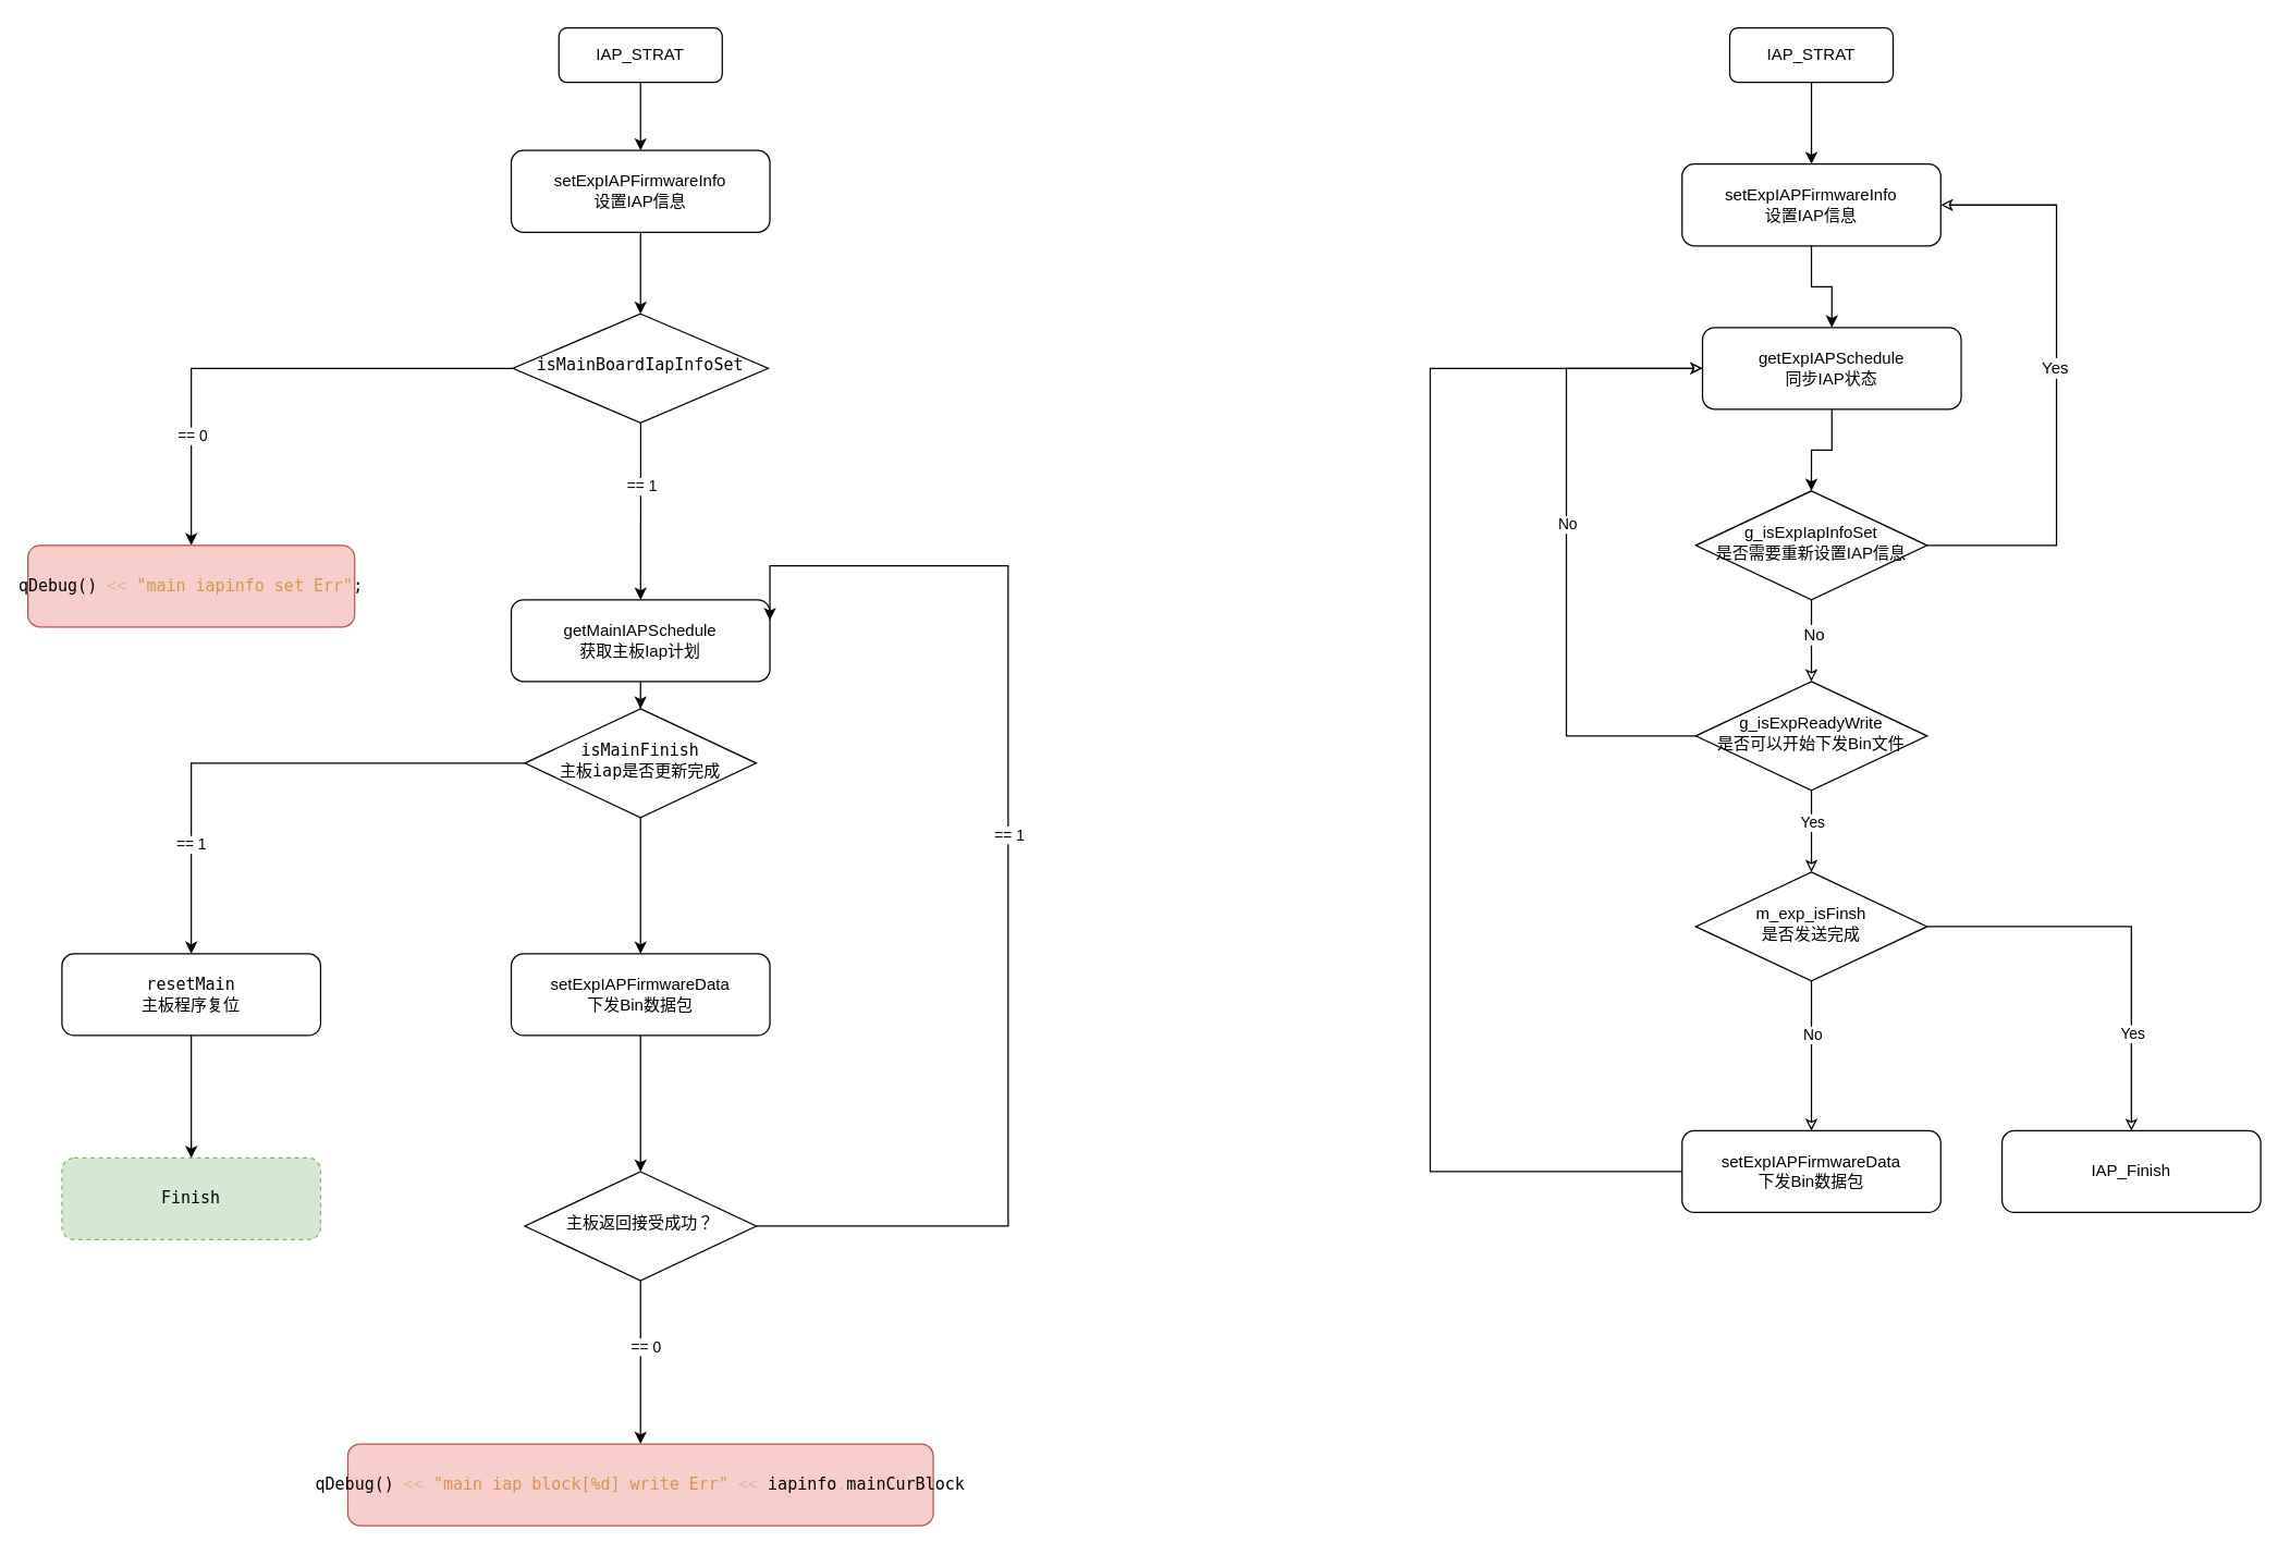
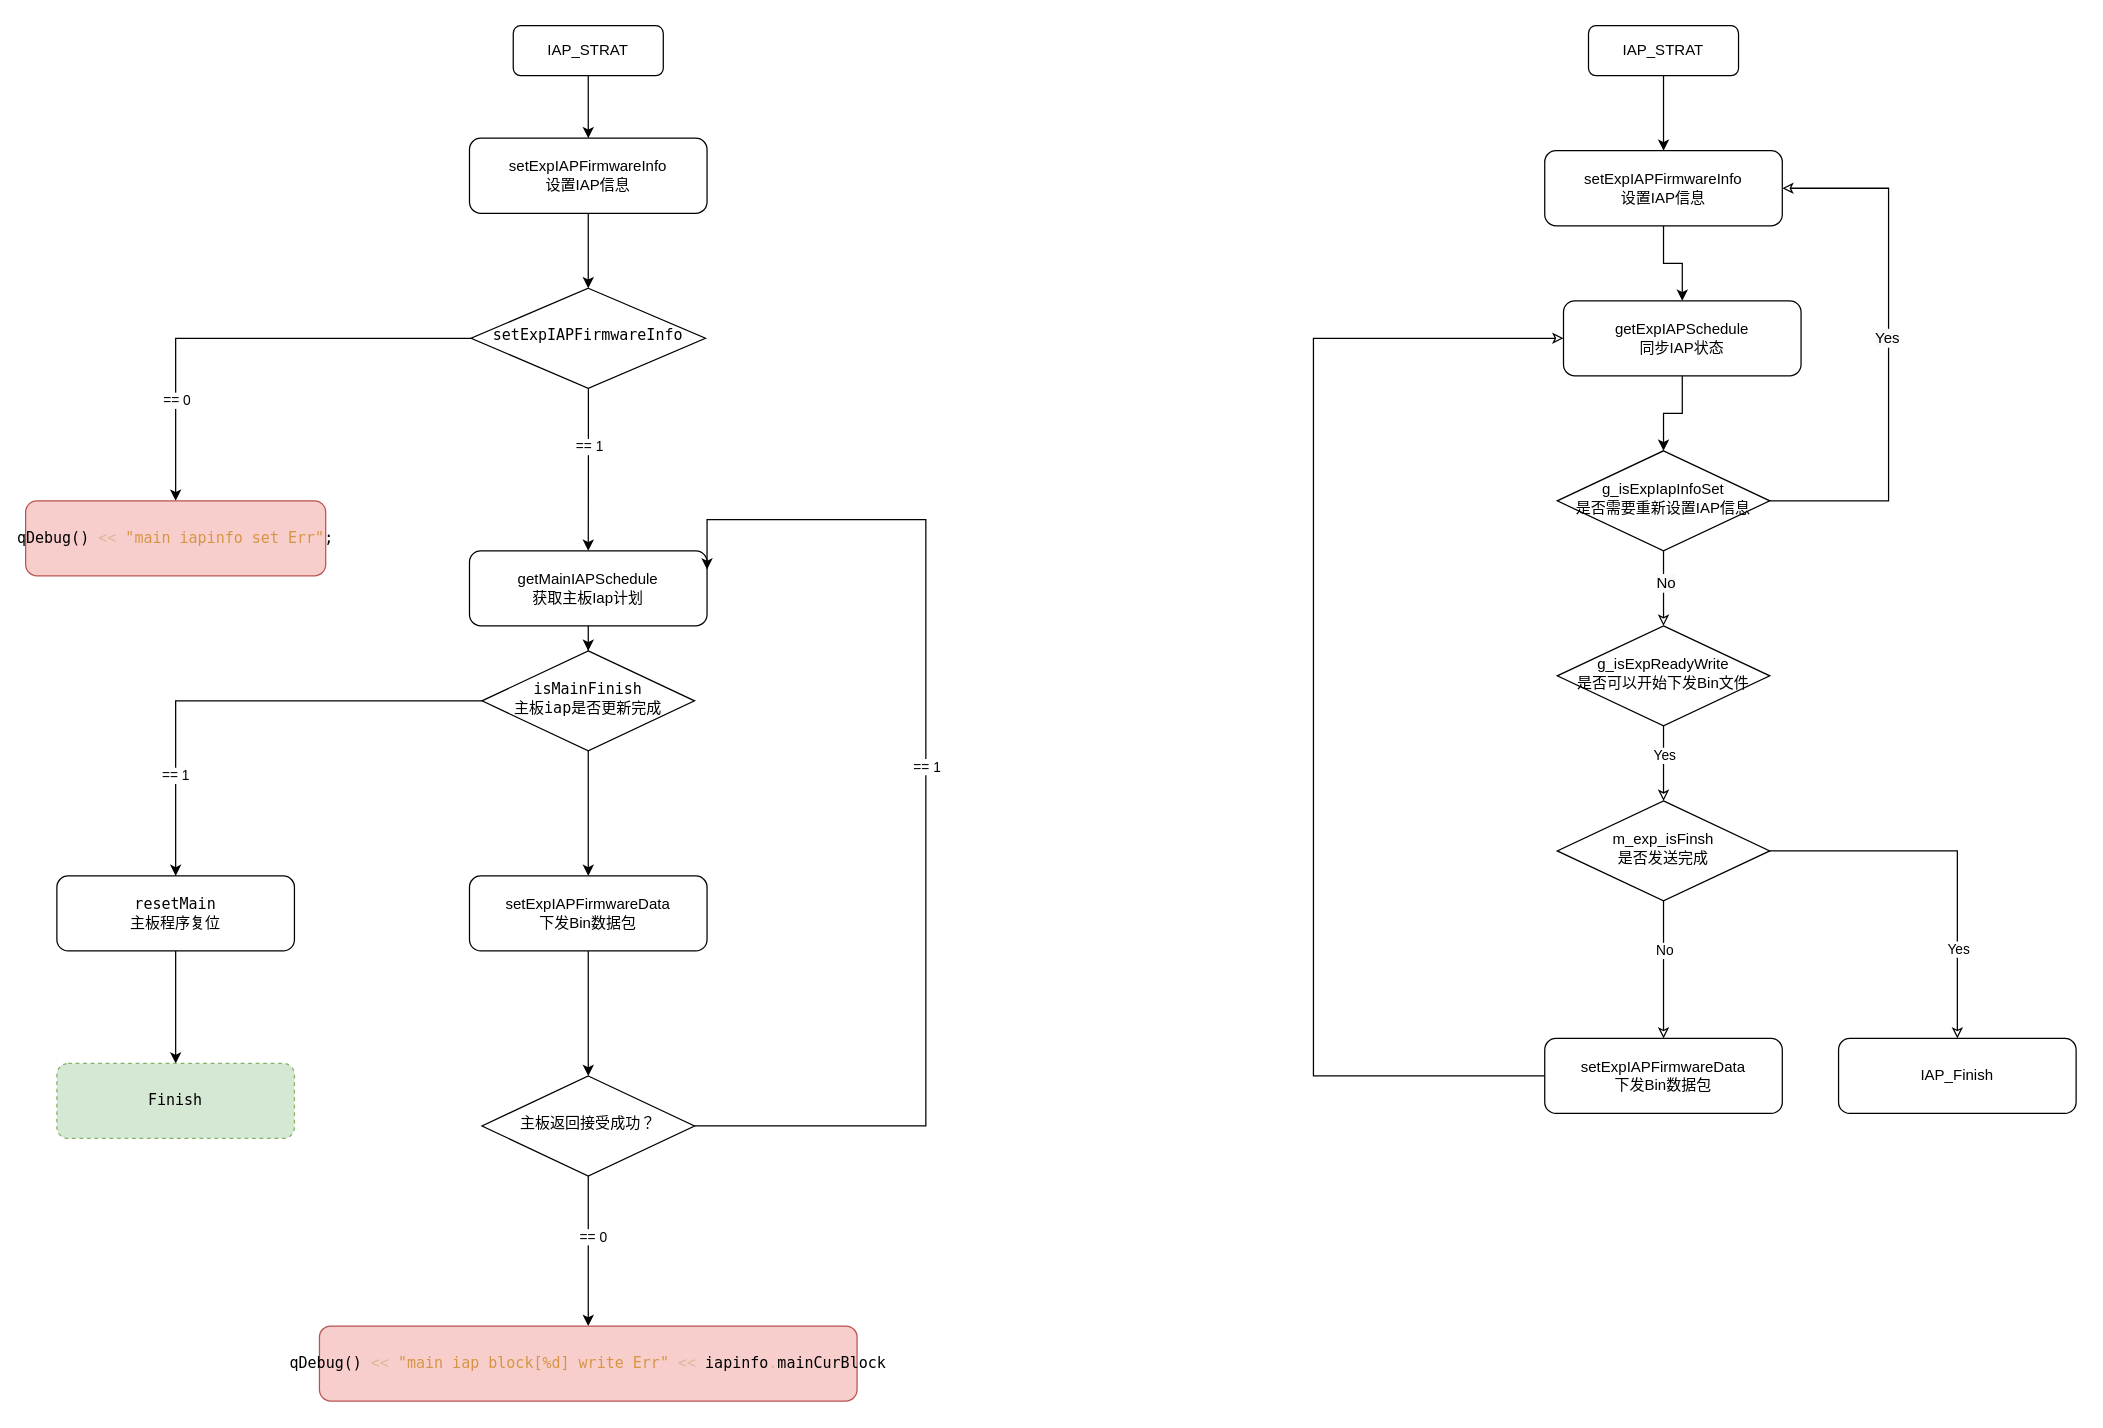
- <mxCell id="34" value="&lt;pre style=&quot;margin-top: 0px ; margin-bottom: 0px&quot;&gt;&lt;pre style=&quot;margin-top: 0px ; margin-bottom: 0px&quot;&gt;isMainBoardIapInfoSet&lt;/pre&gt;&lt;/pre&gt;" style="rhombus;whiteSpace=wrap;html=1;shadow=0;fontFamily=Helvetica;fontSize=12;align=center;strokeWidth=1;spacing=6;spacingTop=-4;" parent="1" vertex="1"><mxGeometry x="376.25" y="230" width="187.5" height="80" as="geometry" /></mxCell>
+ <mxCell id="34" value="&lt;pre style=&quot;margin-top: 0px ; margin-bottom: 0px&quot;&gt;&lt;pre style=&quot;margin-top: 0px ; margin-bottom: 0px&quot;&gt;setExpIAPFirmwareInfo&lt;/pre&gt;&lt;/pre&gt;" style="rhombus;whiteSpace=wrap;html=1;shadow=0;fontFamily=Helvetica;fontSize=12;align=center;strokeWidth=1;spacing=6;spacingTop=-4;" parent="1" vertex="1"><mxGeometry x="376.25" y="230" width="187.5" height="80" as="geometry" /></mxCell>
- <mxCell id="13" style="edgeStyle=orthogonalEdgeStyle;rounded=0;orthogonalLoop=1;jettySize=auto;html=1;endArrow=classic;endFill=0;" parent="1" source="17" target="7" edge="1"><mxGeometry relative="1" as="geometry"><Array as="points"><mxPoint y="540" x="1150" /><mxPoint y="270" x="1150" /></Array></mxGeometry></mxCell>
- <mxCell id="14" value="No" style="edgeLabel;html=1;align=center;verticalAlign=middle;resizable=0;points=[];" parent="13" vertex="1" connectable="0"><mxGeometry x="0.08" relative="1" as="geometry"><mxPoint as="offset" /></mxGeometry></mxCell>
